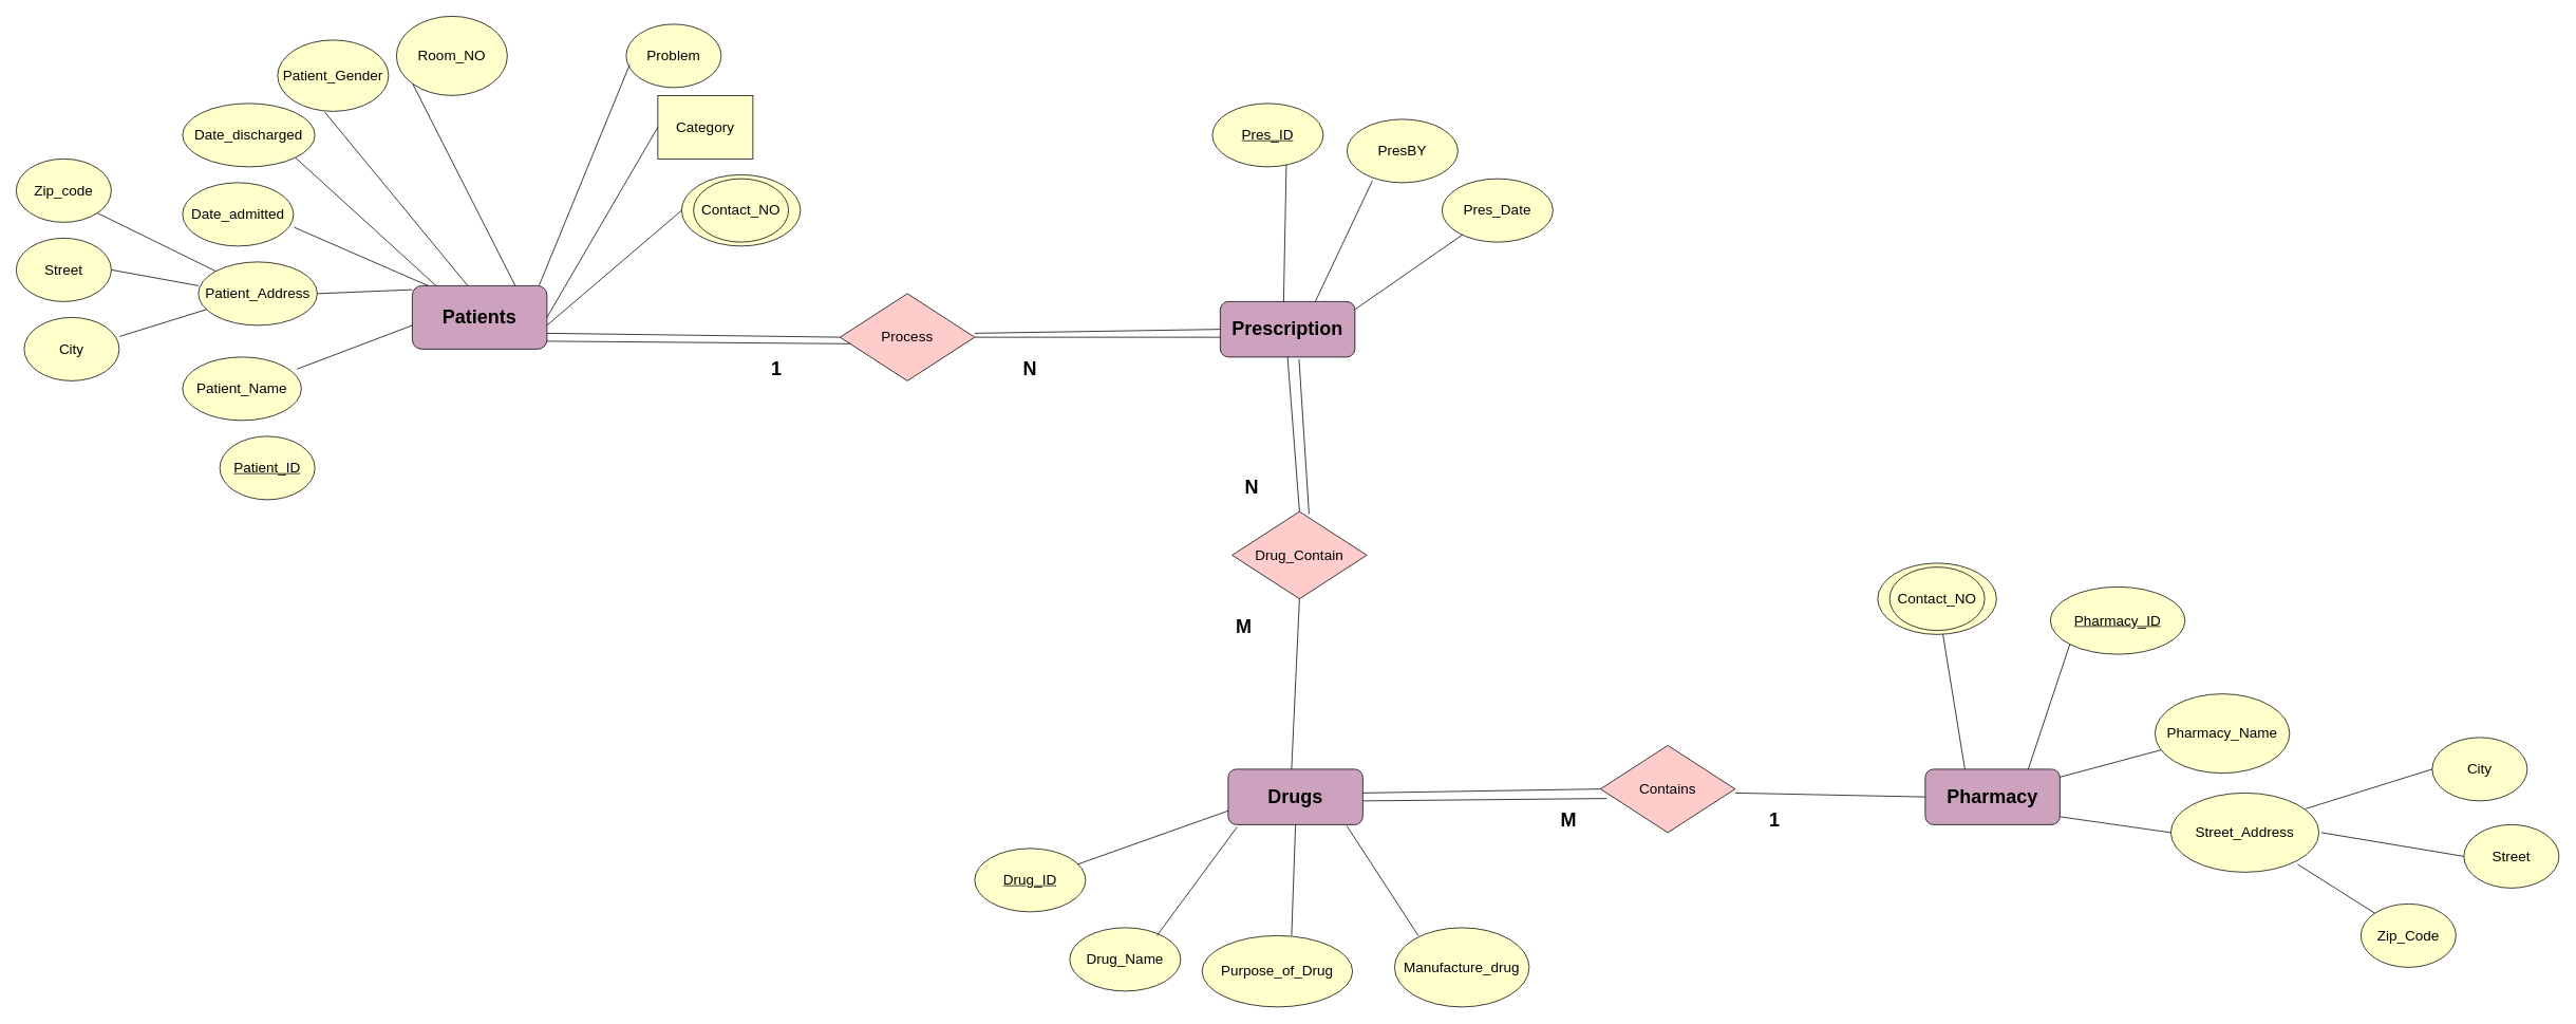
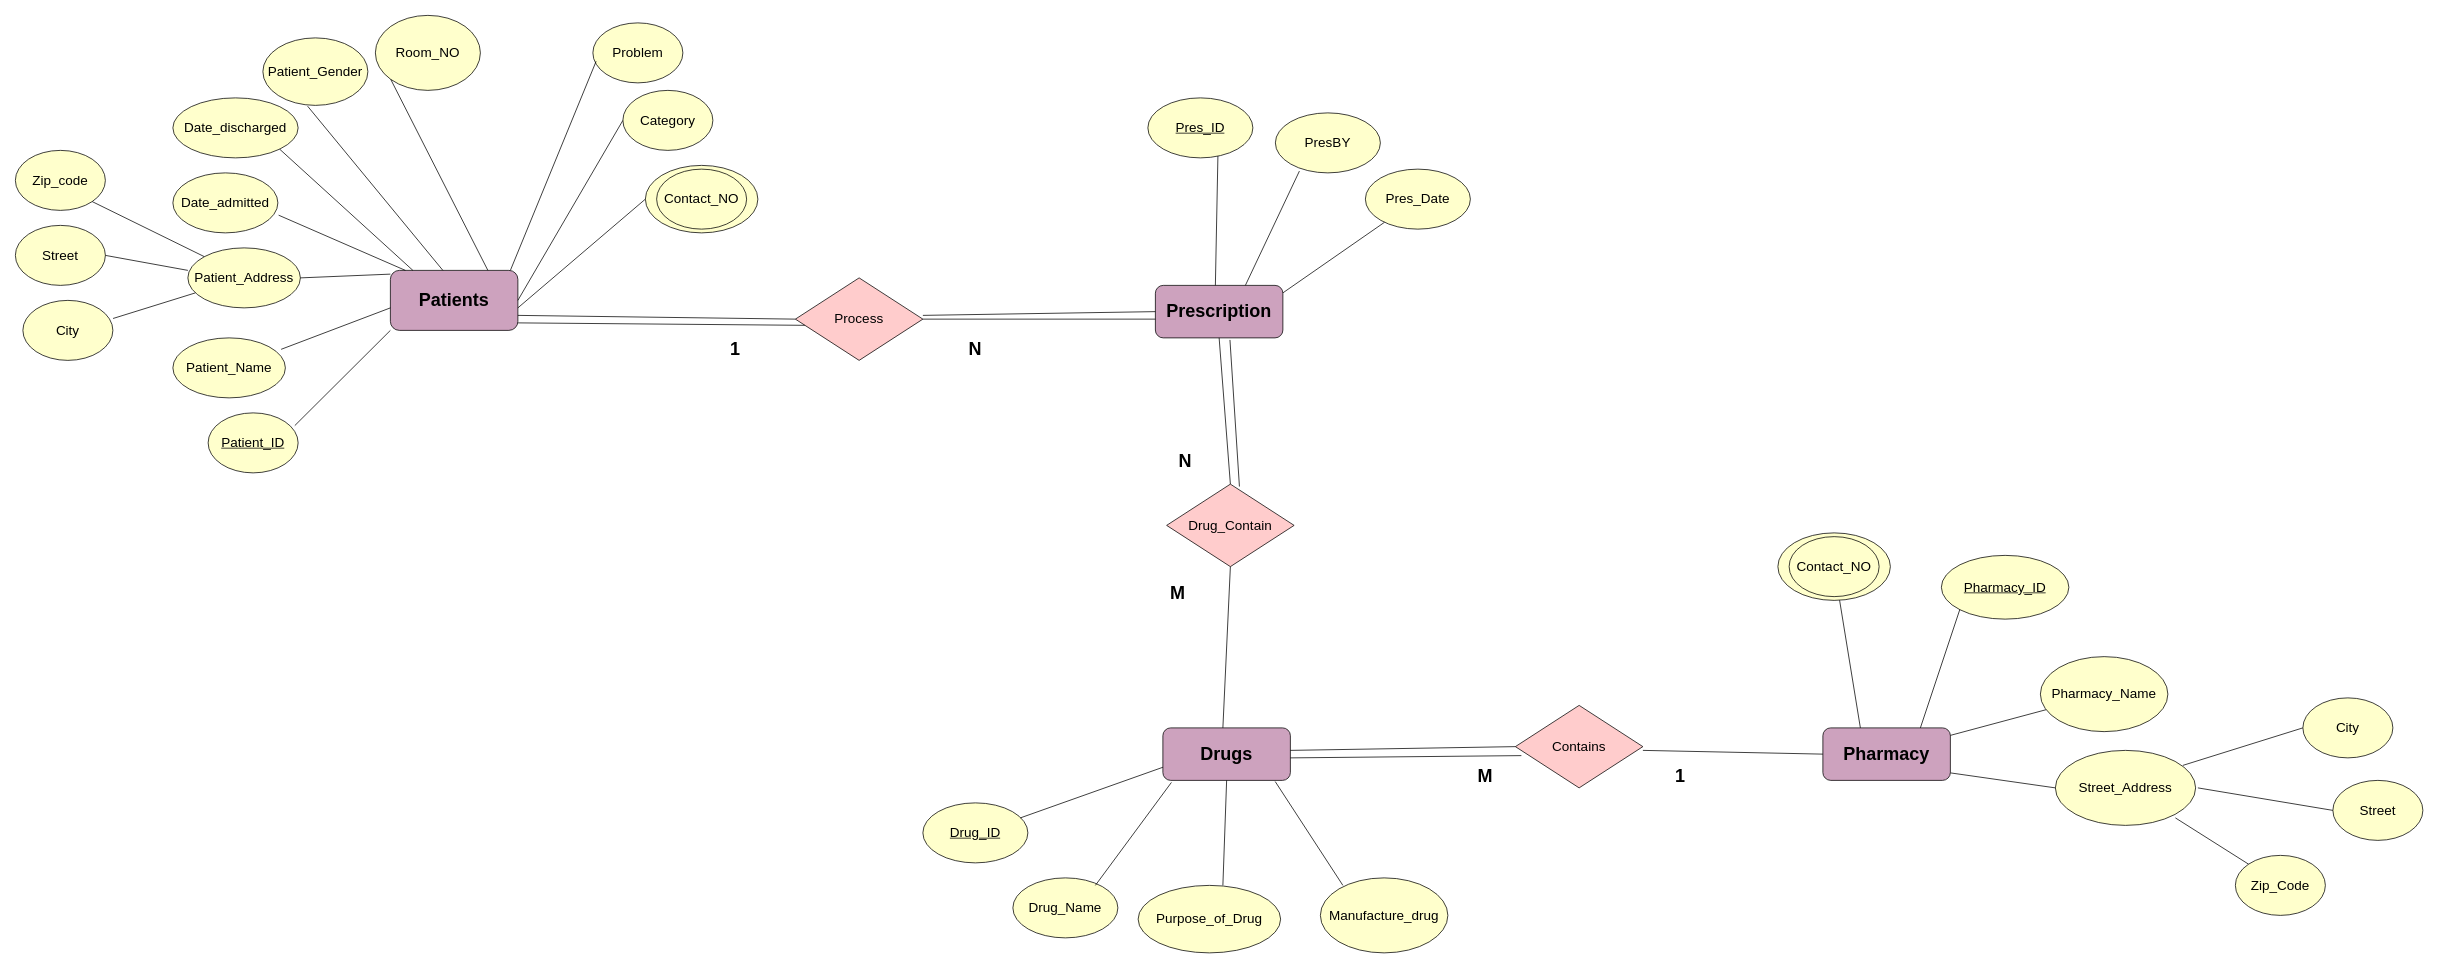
- <mxCell id="14" value="&lt;font style=&quot;font-size: 18px;&quot;&gt;Category&lt;/font&gt;" style="whiteSpace=wrap;html=1;fillColor=#FFFFCC;rounded=0;" vertex="1" parent="1"><mxGeometry x="830" y="120" width="120" height="80" as="geometry" /></mxCell>
+ <mxCell id="14" value="&lt;font style=&quot;font-size: 18px;&quot;&gt;Category&lt;/font&gt;" style="ellipse;whiteSpace=wrap;html=1;fillColor=#FFFFCC;" vertex="1" parent="1"><mxGeometry x="830" y="120" width="120" height="80" as="geometry" /></mxCell>
+ <mxCell id="15" value="" style="endArrow=none;html=1;rounded=0;exitX=0.963;exitY=0.212;exitDx=0;exitDy=0;exitPerimeter=0;entryX=0;entryY=1;entryDx=0;entryDy=0;" edge="1" parent="1" source="3" target="2"><mxGeometry width="50" height="50" relative="1" as="geometry"><mxPoint x="490" y="480" as="sourcePoint" /><mxPoint x="540" y="430" as="targetPoint" /></mxGeometry></mxCell>
